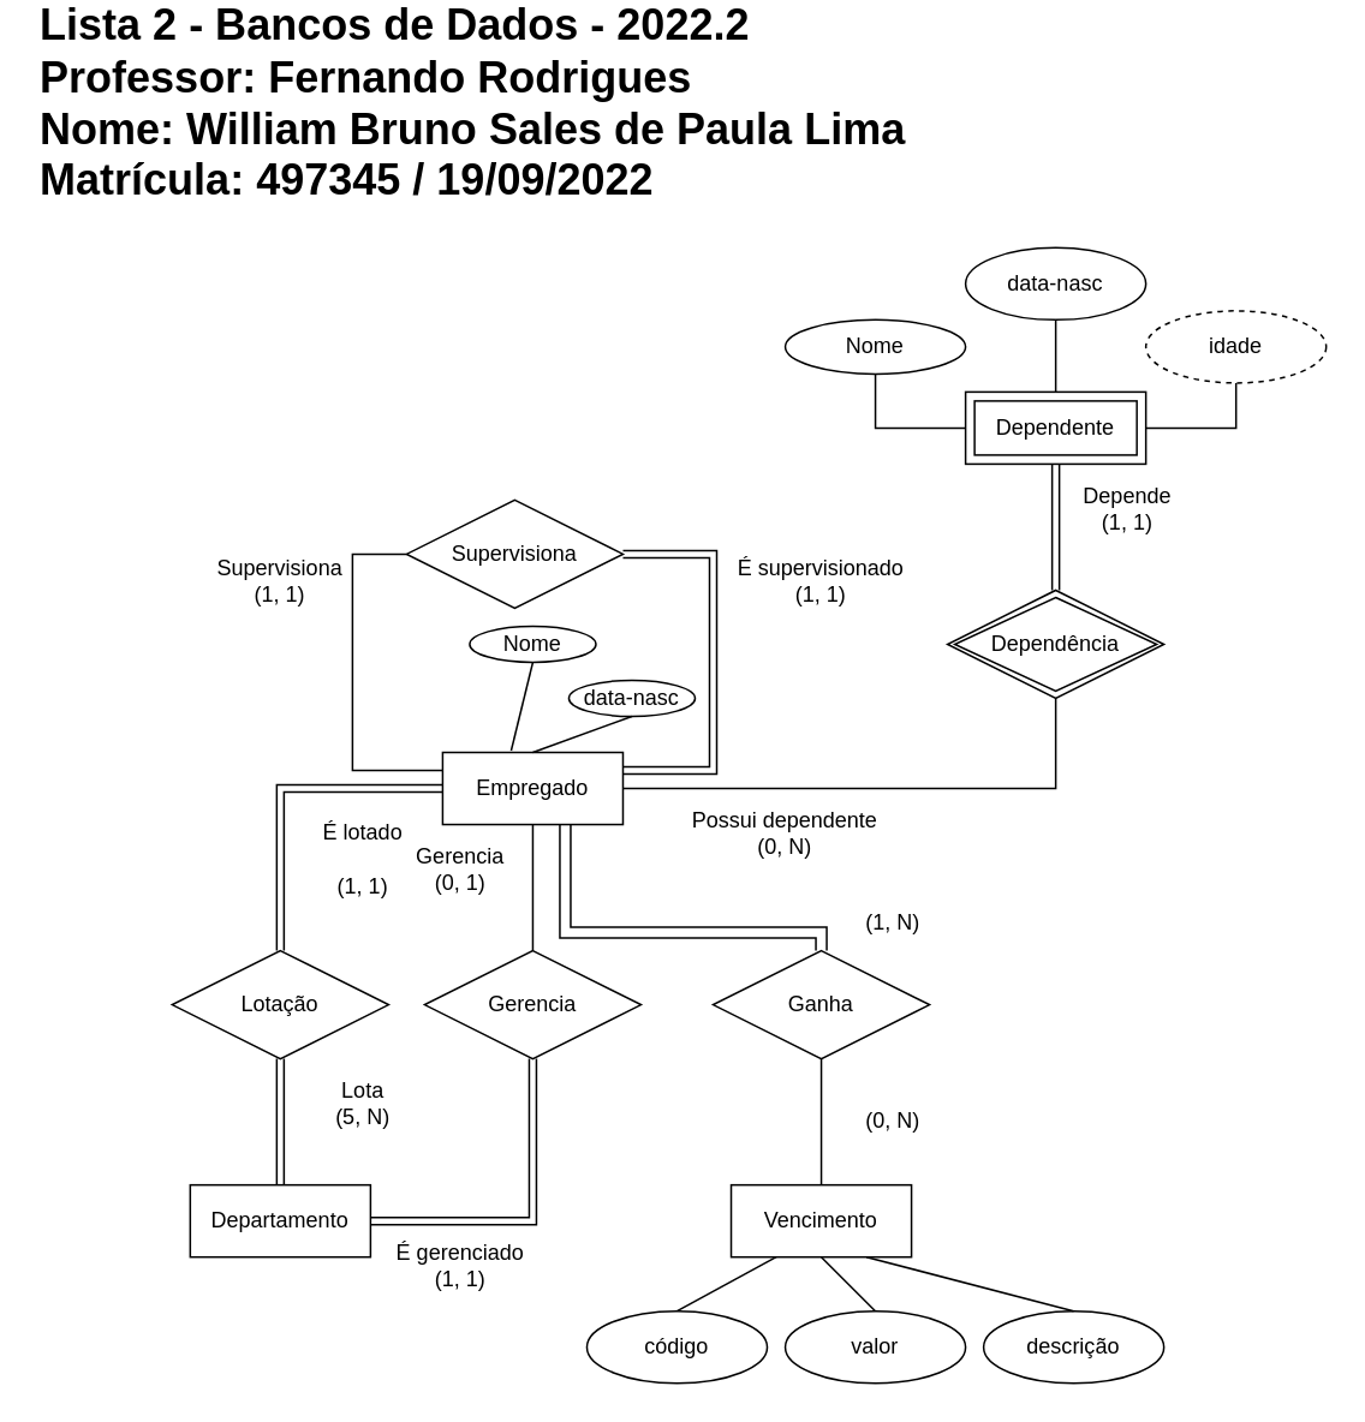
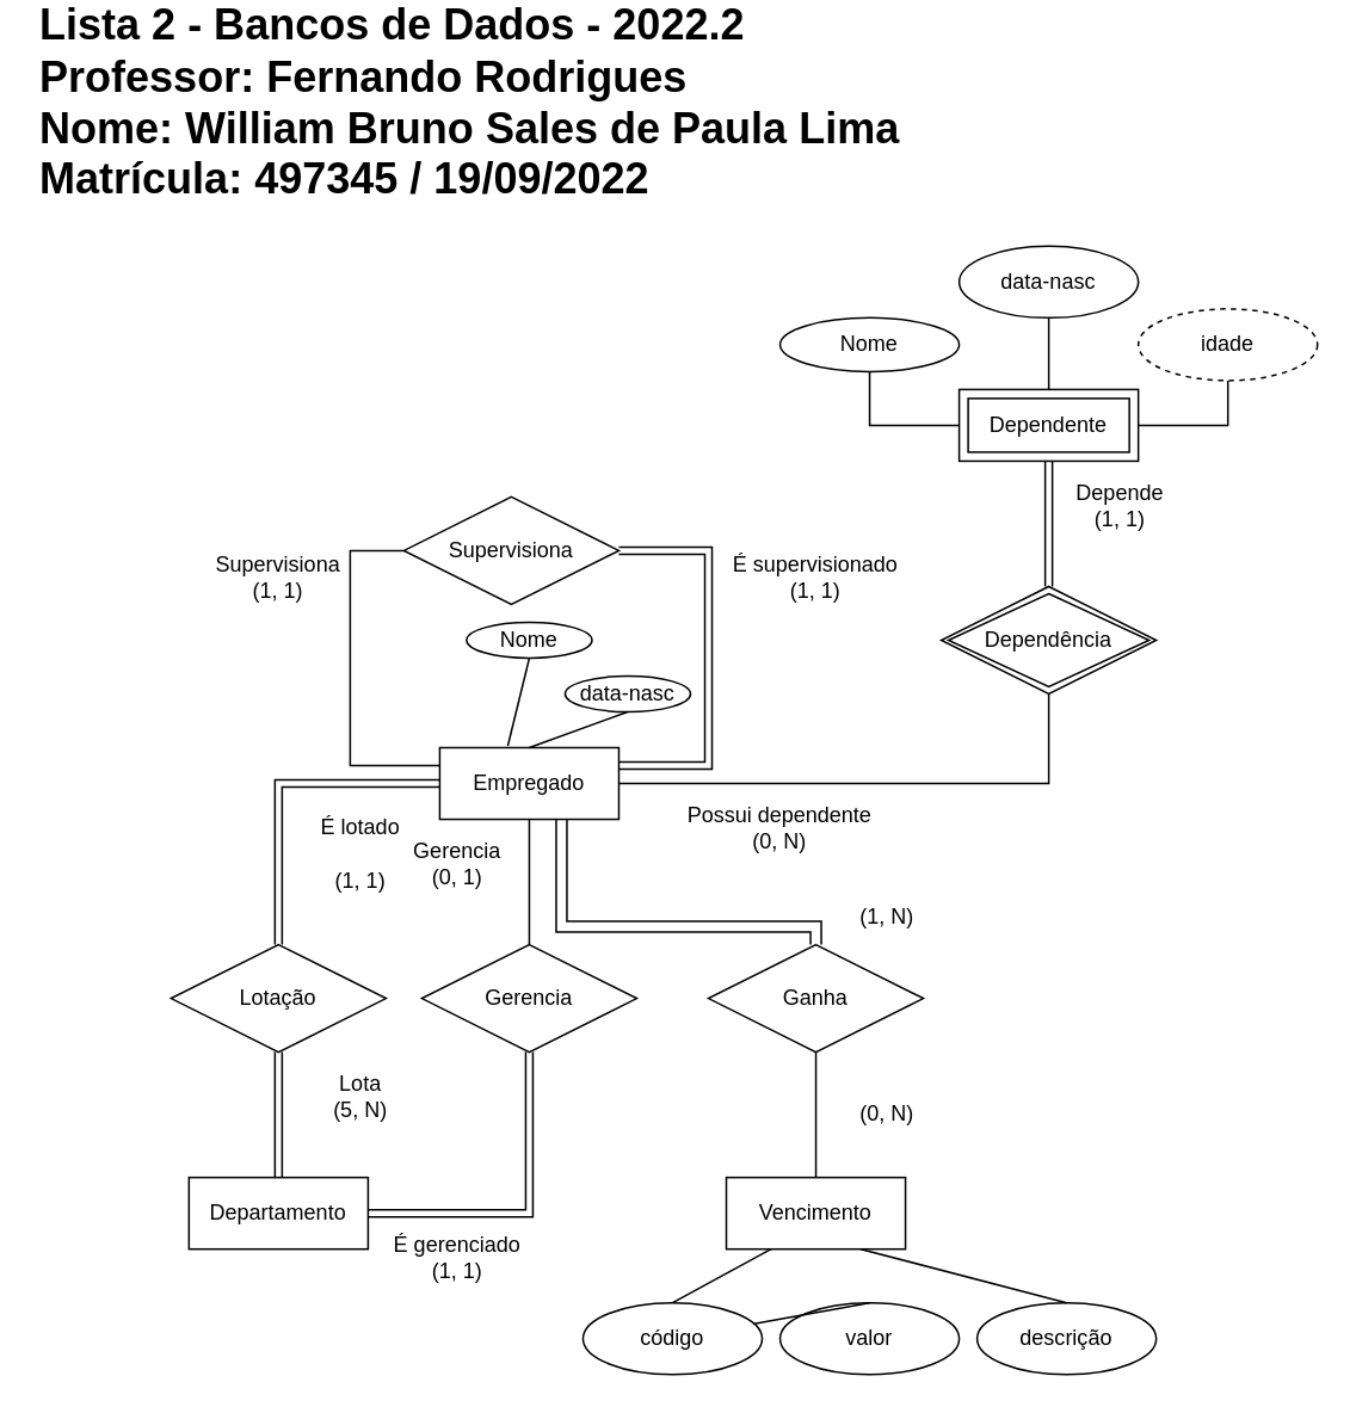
- <mxCell id="43" value="" style="endArrow=none;html=1;rounded=0;exitX=0.5;exitY=0;exitDx=0;exitDy=0;entryX=0.5;entryY=1;entryDx=0;entryDy=0;" edge="1" parent="1" source="40" target="38"><mxGeometry relative="1" as="geometry"><mxPoint x="345" y="500" as="sourcePoint" /><mxPoint x="505" y="500" as="targetPoint" /></mxGeometry></mxCell>
+ <mxCell id="43" value="" style="endArrow=none;html=1;rounded=0;exitX=0.5;exitY=0;exitDx=0;exitDy=0;" edge="1" parent="1" source="40" target="39"><mxGeometry relative="1" as="geometry"><mxPoint x="345" y="500" as="sourcePoint" /><mxPoint x="505" y="500" as="targetPoint" /></mxGeometry></mxCell>
